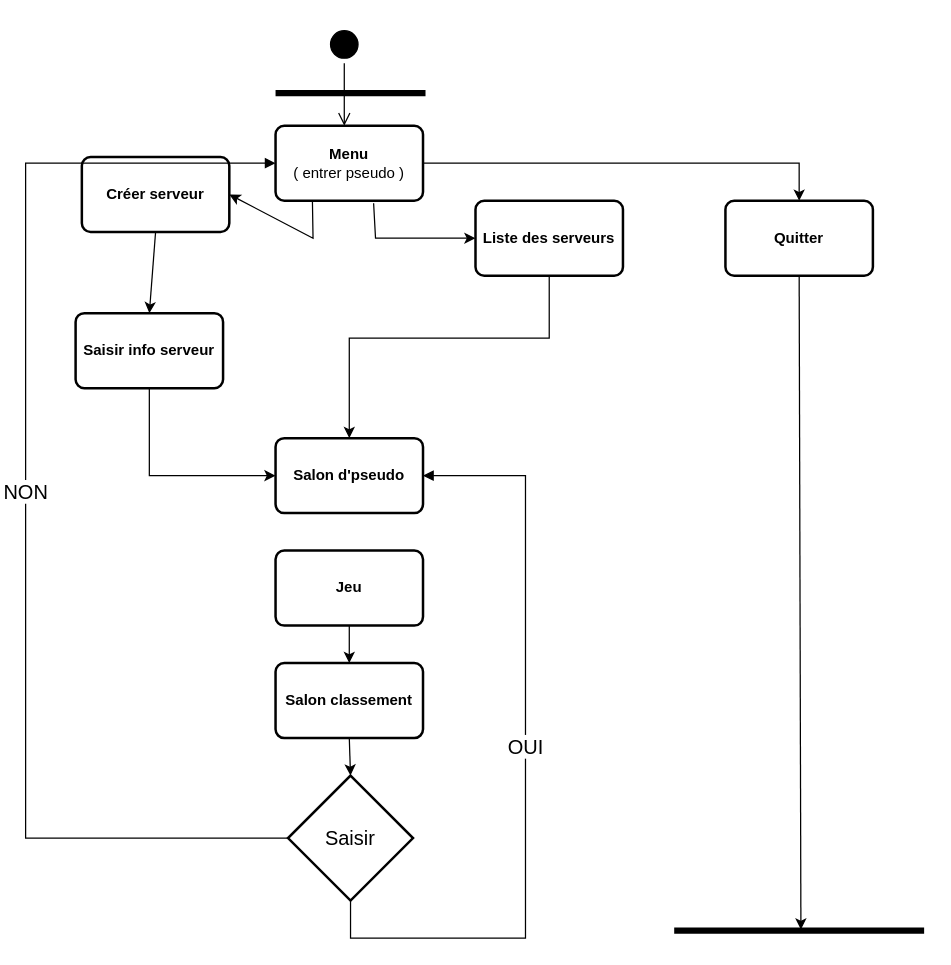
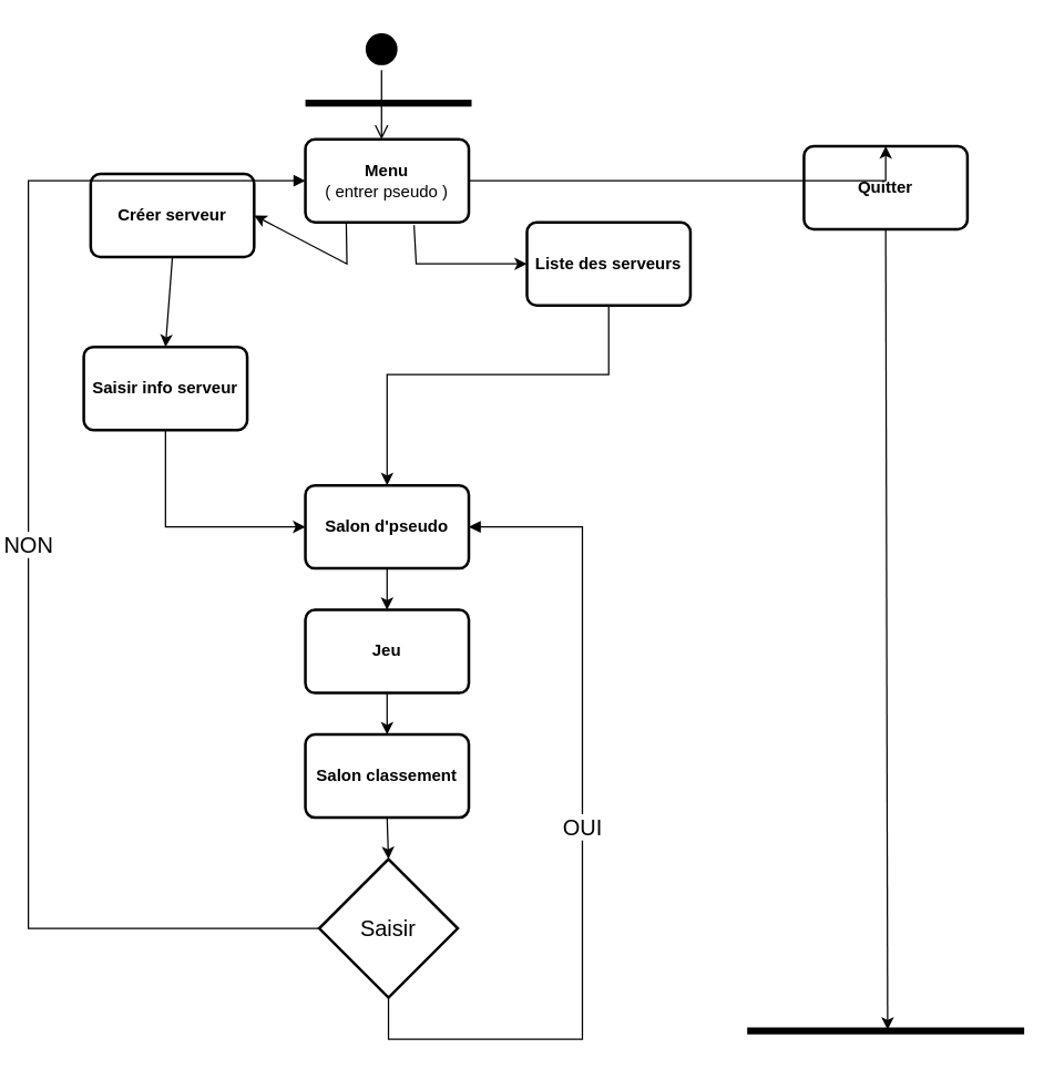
- <mxCell id="23" value="&lt;b&gt;Quitter&lt;/b&gt;" style="rounded=1;whiteSpace=wrap;html=1;absoluteArcSize=1;arcSize=14;strokeWidth=2;" vertex="1" parent="1"><mxGeometry x="580" y="160" width="118" height="60" as="geometry" /></mxCell>
+ <mxCell id="23" value="&lt;b&gt;Quitter&lt;/b&gt;" style="rounded=1;whiteSpace=wrap;html=1;absoluteArcSize=1;arcSize=14;strokeWidth=2;" vertex="1" parent="1"><mxGeometry x="580" y="105" width="118" height="60" as="geometry" /></mxCell>
+ <mxCell id="20" value="" style="endArrow=classic;html=1;rounded=0;fontSize=16;fontColor=#000000;strokeColor=#000000;exitX=0.5;exitY=1;exitDx=0;exitDy=0;entryX=0.5;entryY=0;entryDx=0;entryDy=0;" edge="1" parent="1" source="9" target="10"><mxGeometry width="50" height="50" relative="1" as="geometry"><mxPoint x="140" y="510" as="sourcePoint" /><mxPoint x="190" y="460" as="targetPoint" /></mxGeometry></mxCell>
